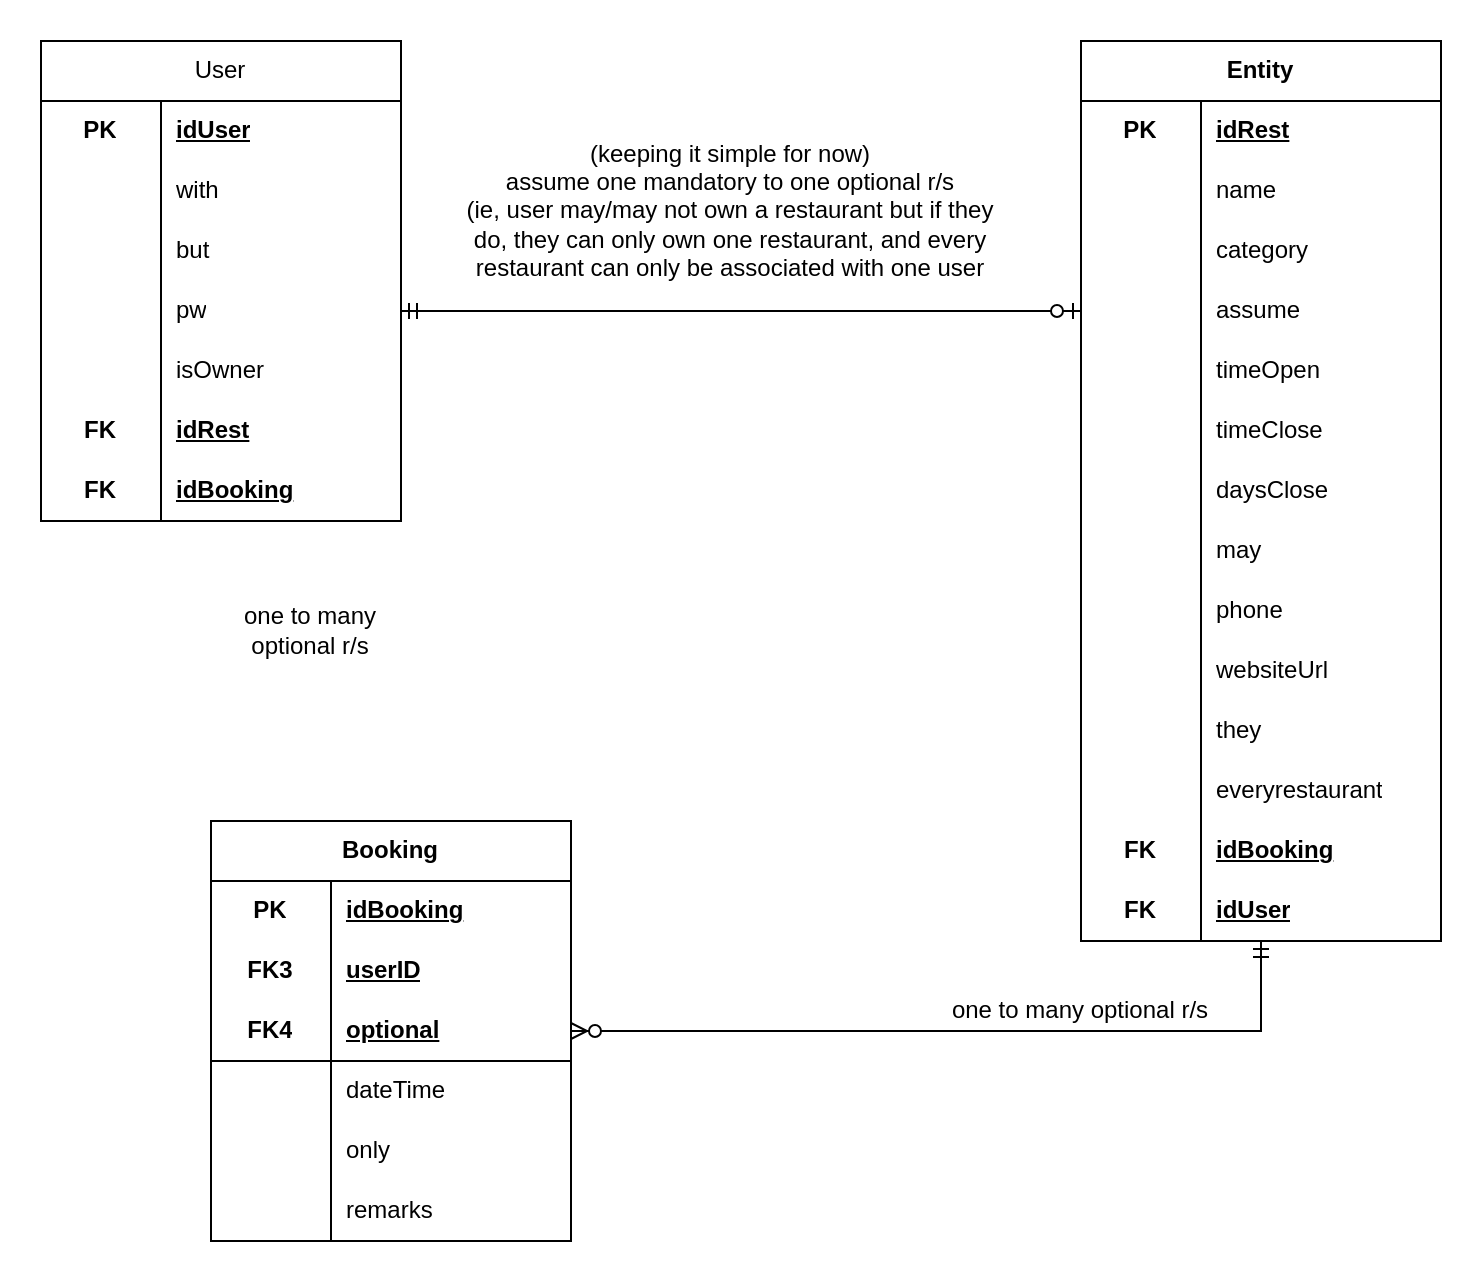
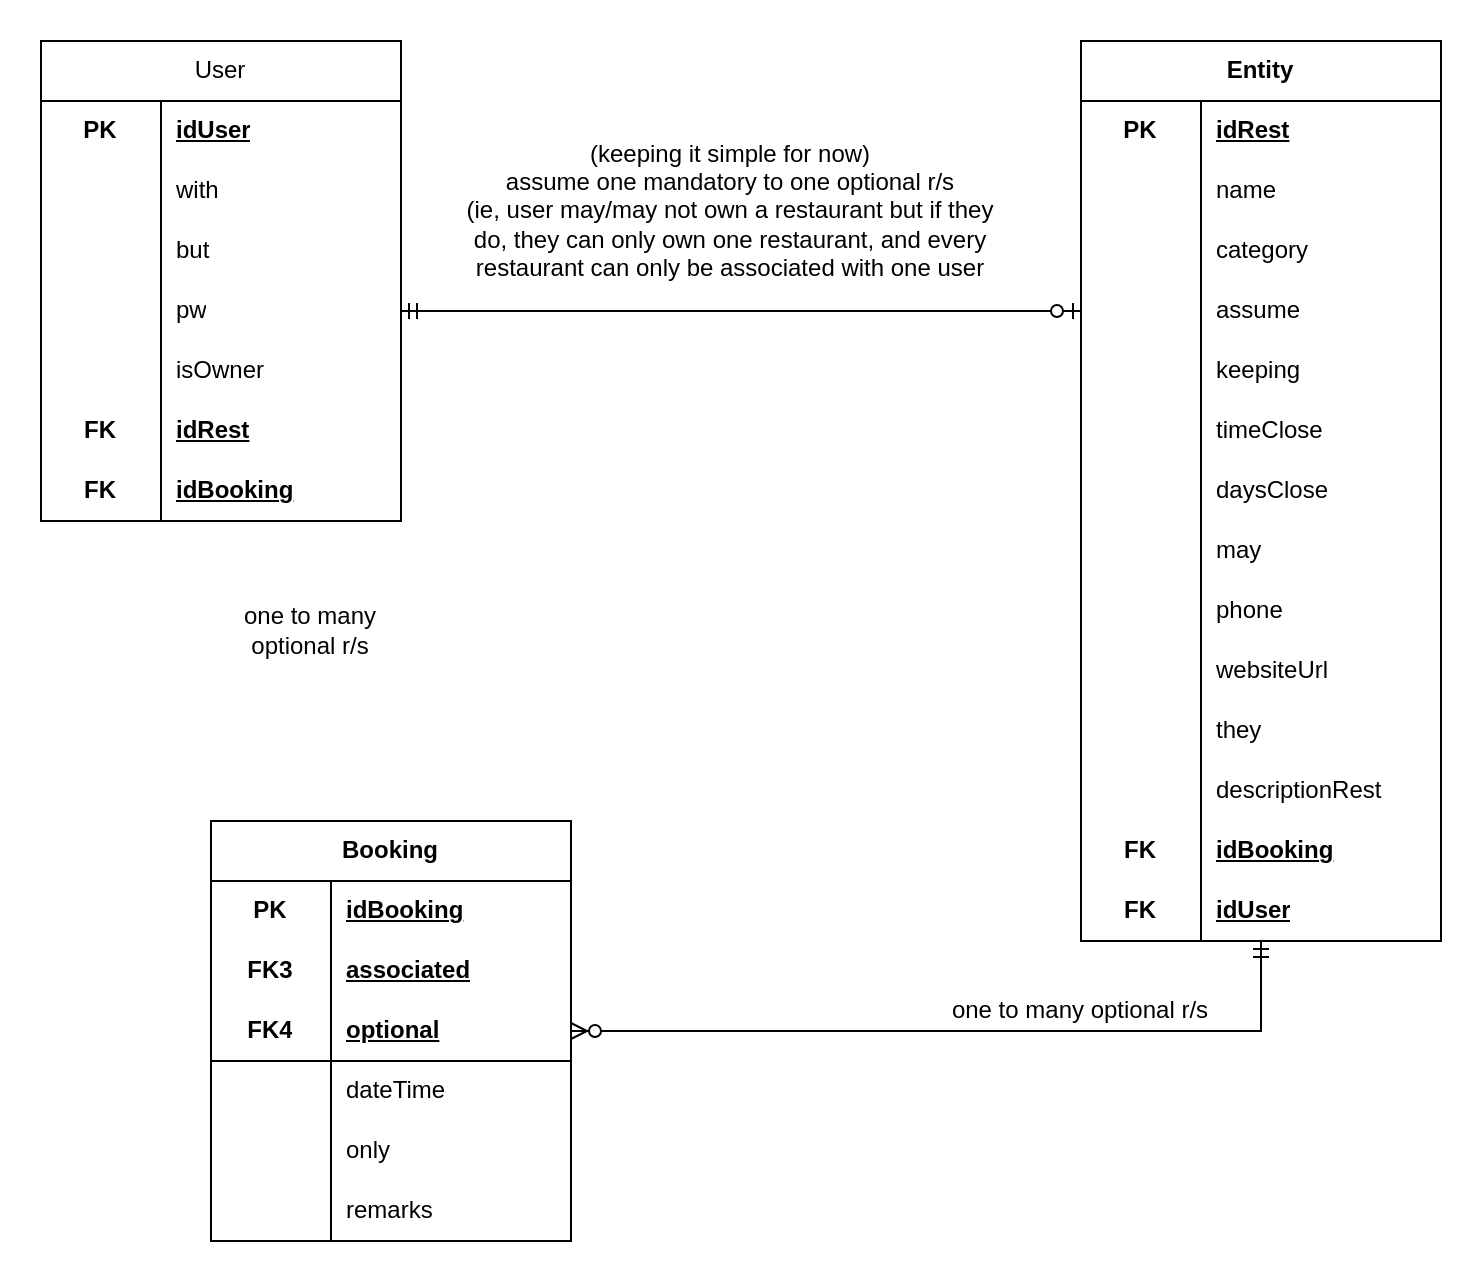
- <mxCell id="40" value="timeOpen" style="shape=partialRectangle;connectable=0;fillColor=none;top=0;left=0;bottom=0;right=0;align=left;spacingLeft=6;overflow=hidden;html=1;whiteSpace=wrap;" parent="38" vertex="1"><mxGeometry x="60" width="120" height="30" as="geometry"><mxRectangle width="120" height="30" as="alternateBounds" /></mxGeometry></mxCell>
+ <mxCell id="40" value="keeping" style="shape=partialRectangle;connectable=0;fillColor=none;top=0;left=0;bottom=0;right=0;align=left;spacingLeft=6;overflow=hidden;html=1;whiteSpace=wrap;" parent="38" vertex="1"><mxGeometry x="60" width="120" height="30" as="geometry"><mxRectangle width="120" height="30" as="alternateBounds" /></mxGeometry></mxCell>
- <mxCell id="61" value="everyrestaurant" style="shape=partialRectangle;connectable=0;fillColor=none;top=0;left=0;bottom=0;right=0;align=left;spacingLeft=6;overflow=hidden;html=1;whiteSpace=wrap;" parent="59" vertex="1"><mxGeometry x="60" width="120" height="30" as="geometry"><mxRectangle width="120" height="30" as="alternateBounds" /></mxGeometry></mxCell>
+ <mxCell id="61" value="descriptionRest" style="shape=partialRectangle;connectable=0;fillColor=none;top=0;left=0;bottom=0;right=0;align=left;spacingLeft=6;overflow=hidden;html=1;whiteSpace=wrap;" parent="59" vertex="1"><mxGeometry x="60" width="120" height="30" as="geometry"><mxRectangle width="120" height="30" as="alternateBounds" /></mxGeometry></mxCell>
- <mxCell id="74" value="userID" style="shape=partialRectangle;connectable=0;fillColor=none;top=0;left=0;bottom=0;right=0;align=left;spacingLeft=6;fontStyle=5;overflow=hidden;html=1;whiteSpace=wrap;" parent="72" vertex="1"><mxGeometry x="60" width="120" height="30" as="geometry"><mxRectangle width="120" height="30" as="alternateBounds" /></mxGeometry></mxCell>
+ <mxCell id="74" value="associated" style="shape=partialRectangle;connectable=0;fillColor=none;top=0;left=0;bottom=0;right=0;align=left;spacingLeft=6;fontStyle=5;overflow=hidden;html=1;whiteSpace=wrap;" parent="72" vertex="1"><mxGeometry x="60" width="120" height="30" as="geometry"><mxRectangle width="120" height="30" as="alternateBounds" /></mxGeometry></mxCell>
